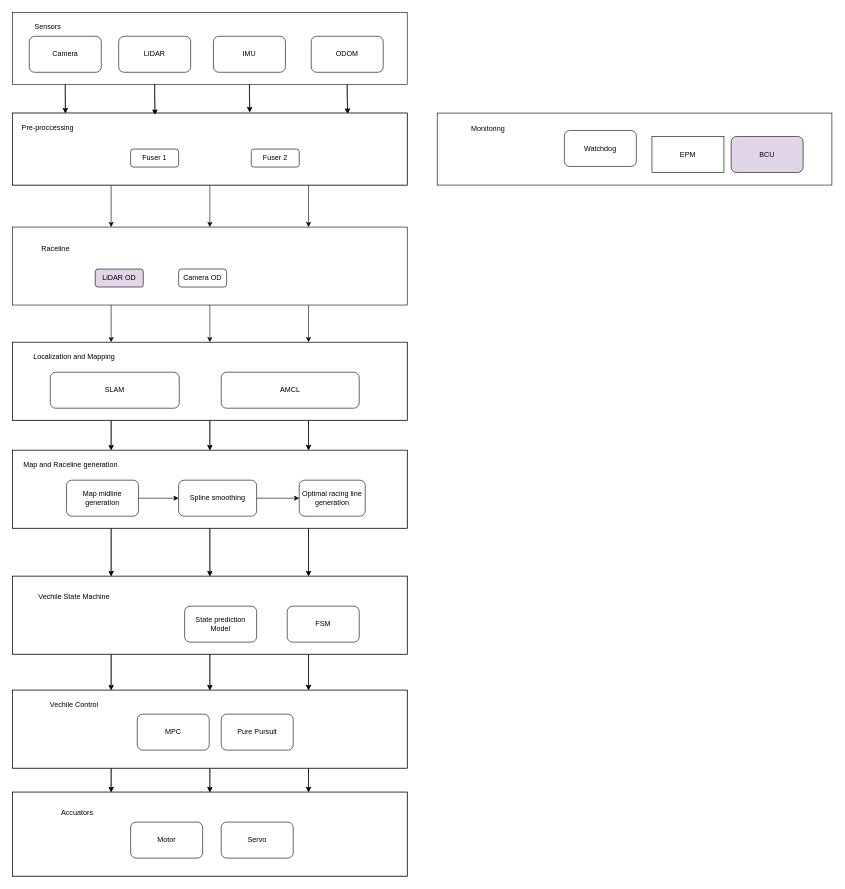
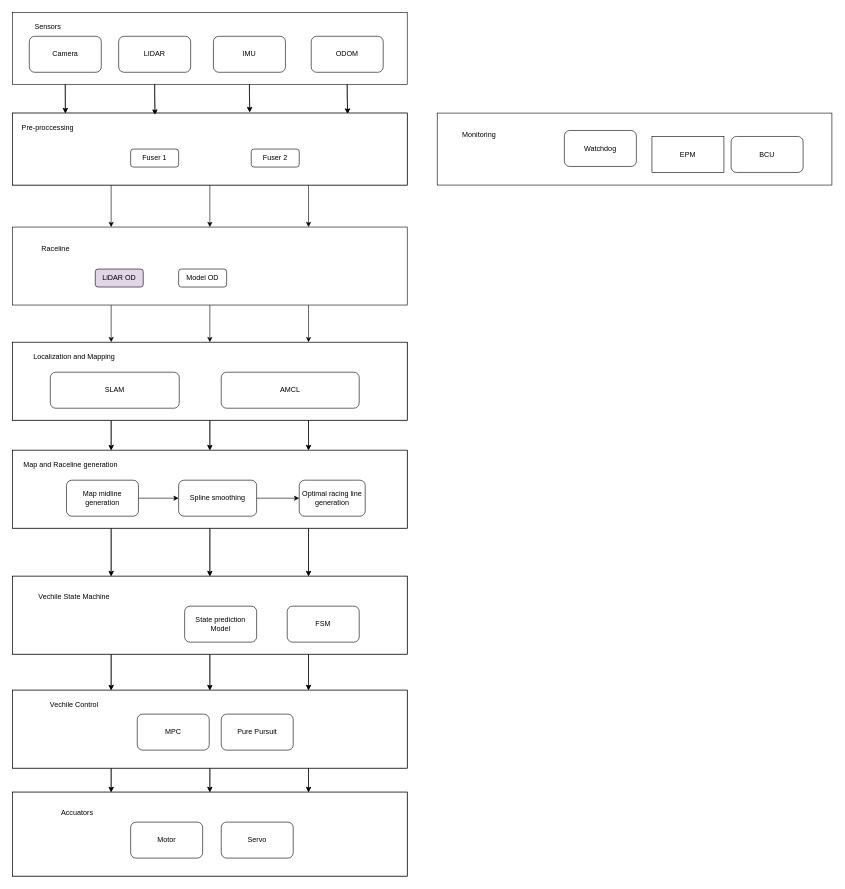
- <mxCell id="92" value="Monitoring" style="text;strokeColor=none;align=center;fillColor=none;html=1;verticalAlign=middle;whiteSpace=wrap;rounded=0;labelBackgroundColor=none;" vertex="1" parent="1"><mxGeometry x="773" y="199" width="80" height="30" as="geometry" /></mxCell>
+ <mxCell id="92" value="Monitoring" style="text;strokeColor=none;align=center;fillColor=none;html=1;verticalAlign=middle;whiteSpace=wrap;rounded=0;labelBackgroundColor=none;" vertex="1" parent="1"><mxGeometry x="758" y="209" width="80" height="30" as="geometry" /></mxCell>
- <mxCell id="95" value="BCU" style="rounded=1;whiteSpace=wrap;html=1;labelBackgroundColor=none;fillColor=#e1d5e7;" vertex="1" parent="1"><mxGeometry x="1218" y="227" width="120" height="60" as="geometry" /></mxCell>
+ <mxCell id="95" value="BCU" style="rounded=1;whiteSpace=wrap;html=1;labelBackgroundColor=none;" vertex="1" parent="1"><mxGeometry x="1218" y="227" width="120" height="60" as="geometry" /></mxCell>
- <mxCell id="107" value="Camera OD" style="rounded=1;whiteSpace=wrap;html=1;labelBackgroundColor=none;" vertex="1" parent="1"><mxGeometry x="297" y="448" width="80" height="30" as="geometry" /></mxCell>
+ <mxCell id="107" value="Model OD" style="rounded=1;whiteSpace=wrap;html=1;labelBackgroundColor=none;" vertex="1" parent="1"><mxGeometry x="297" y="448" width="80" height="30" as="geometry" /></mxCell>
